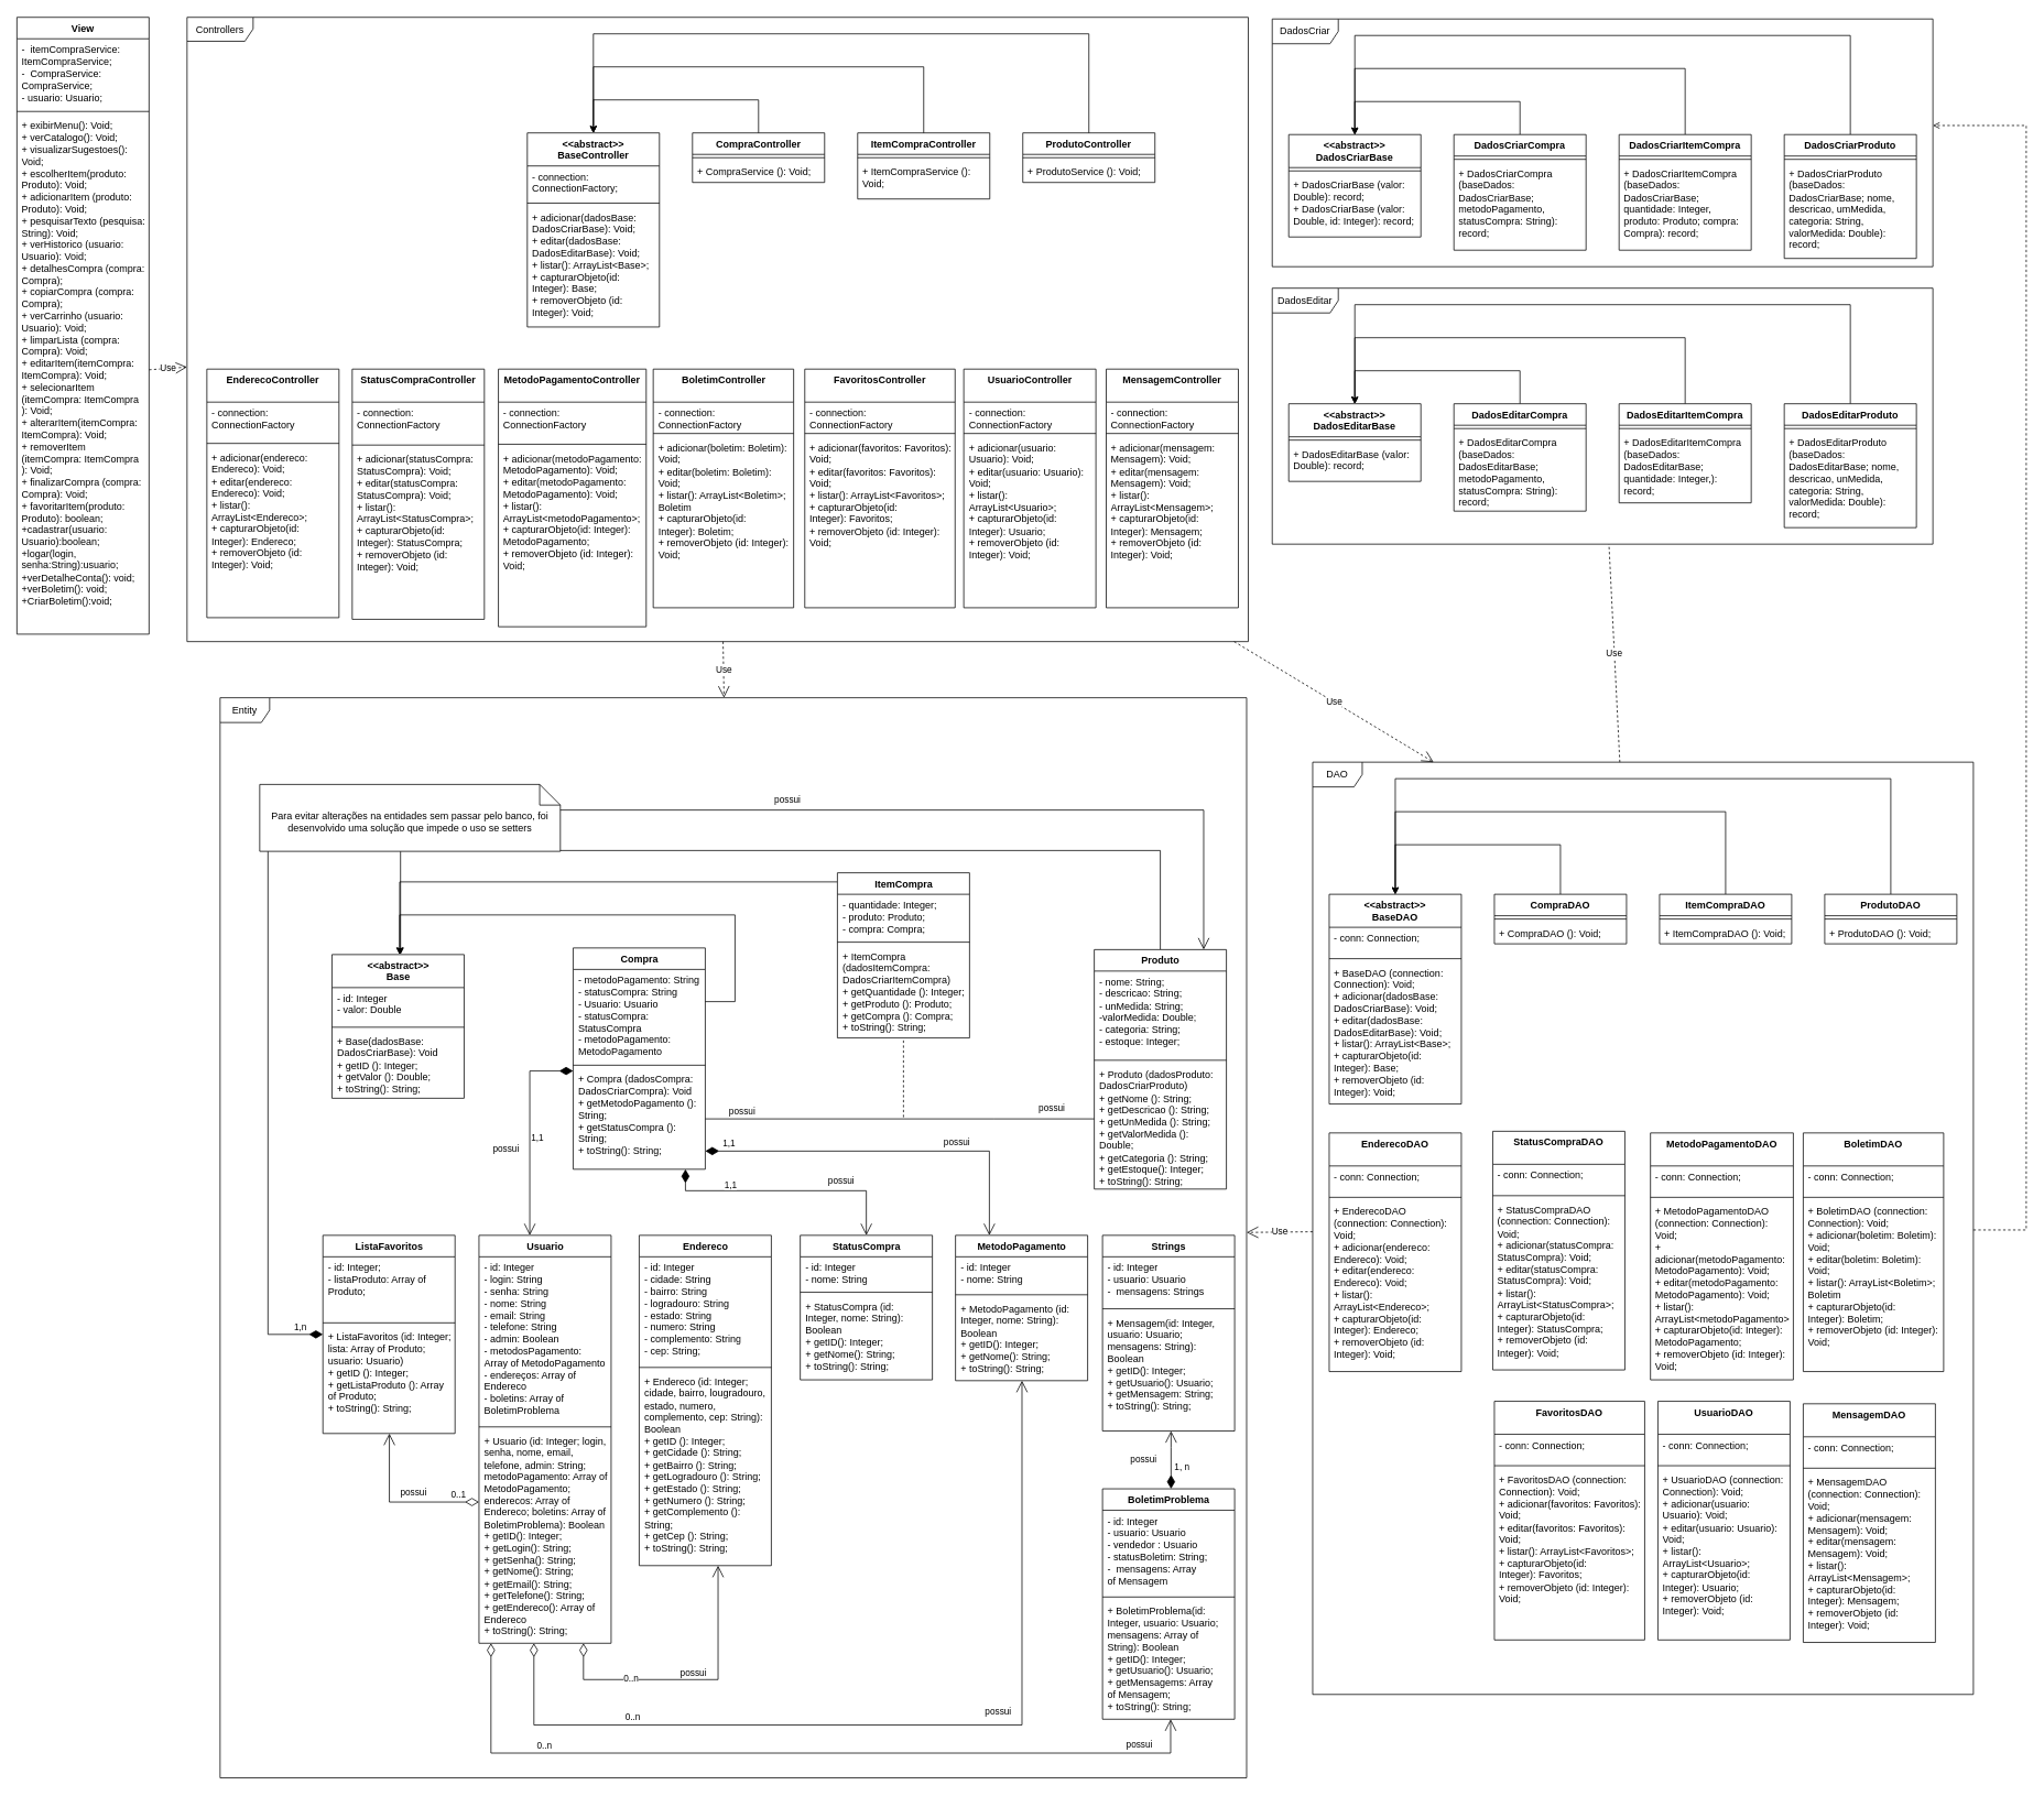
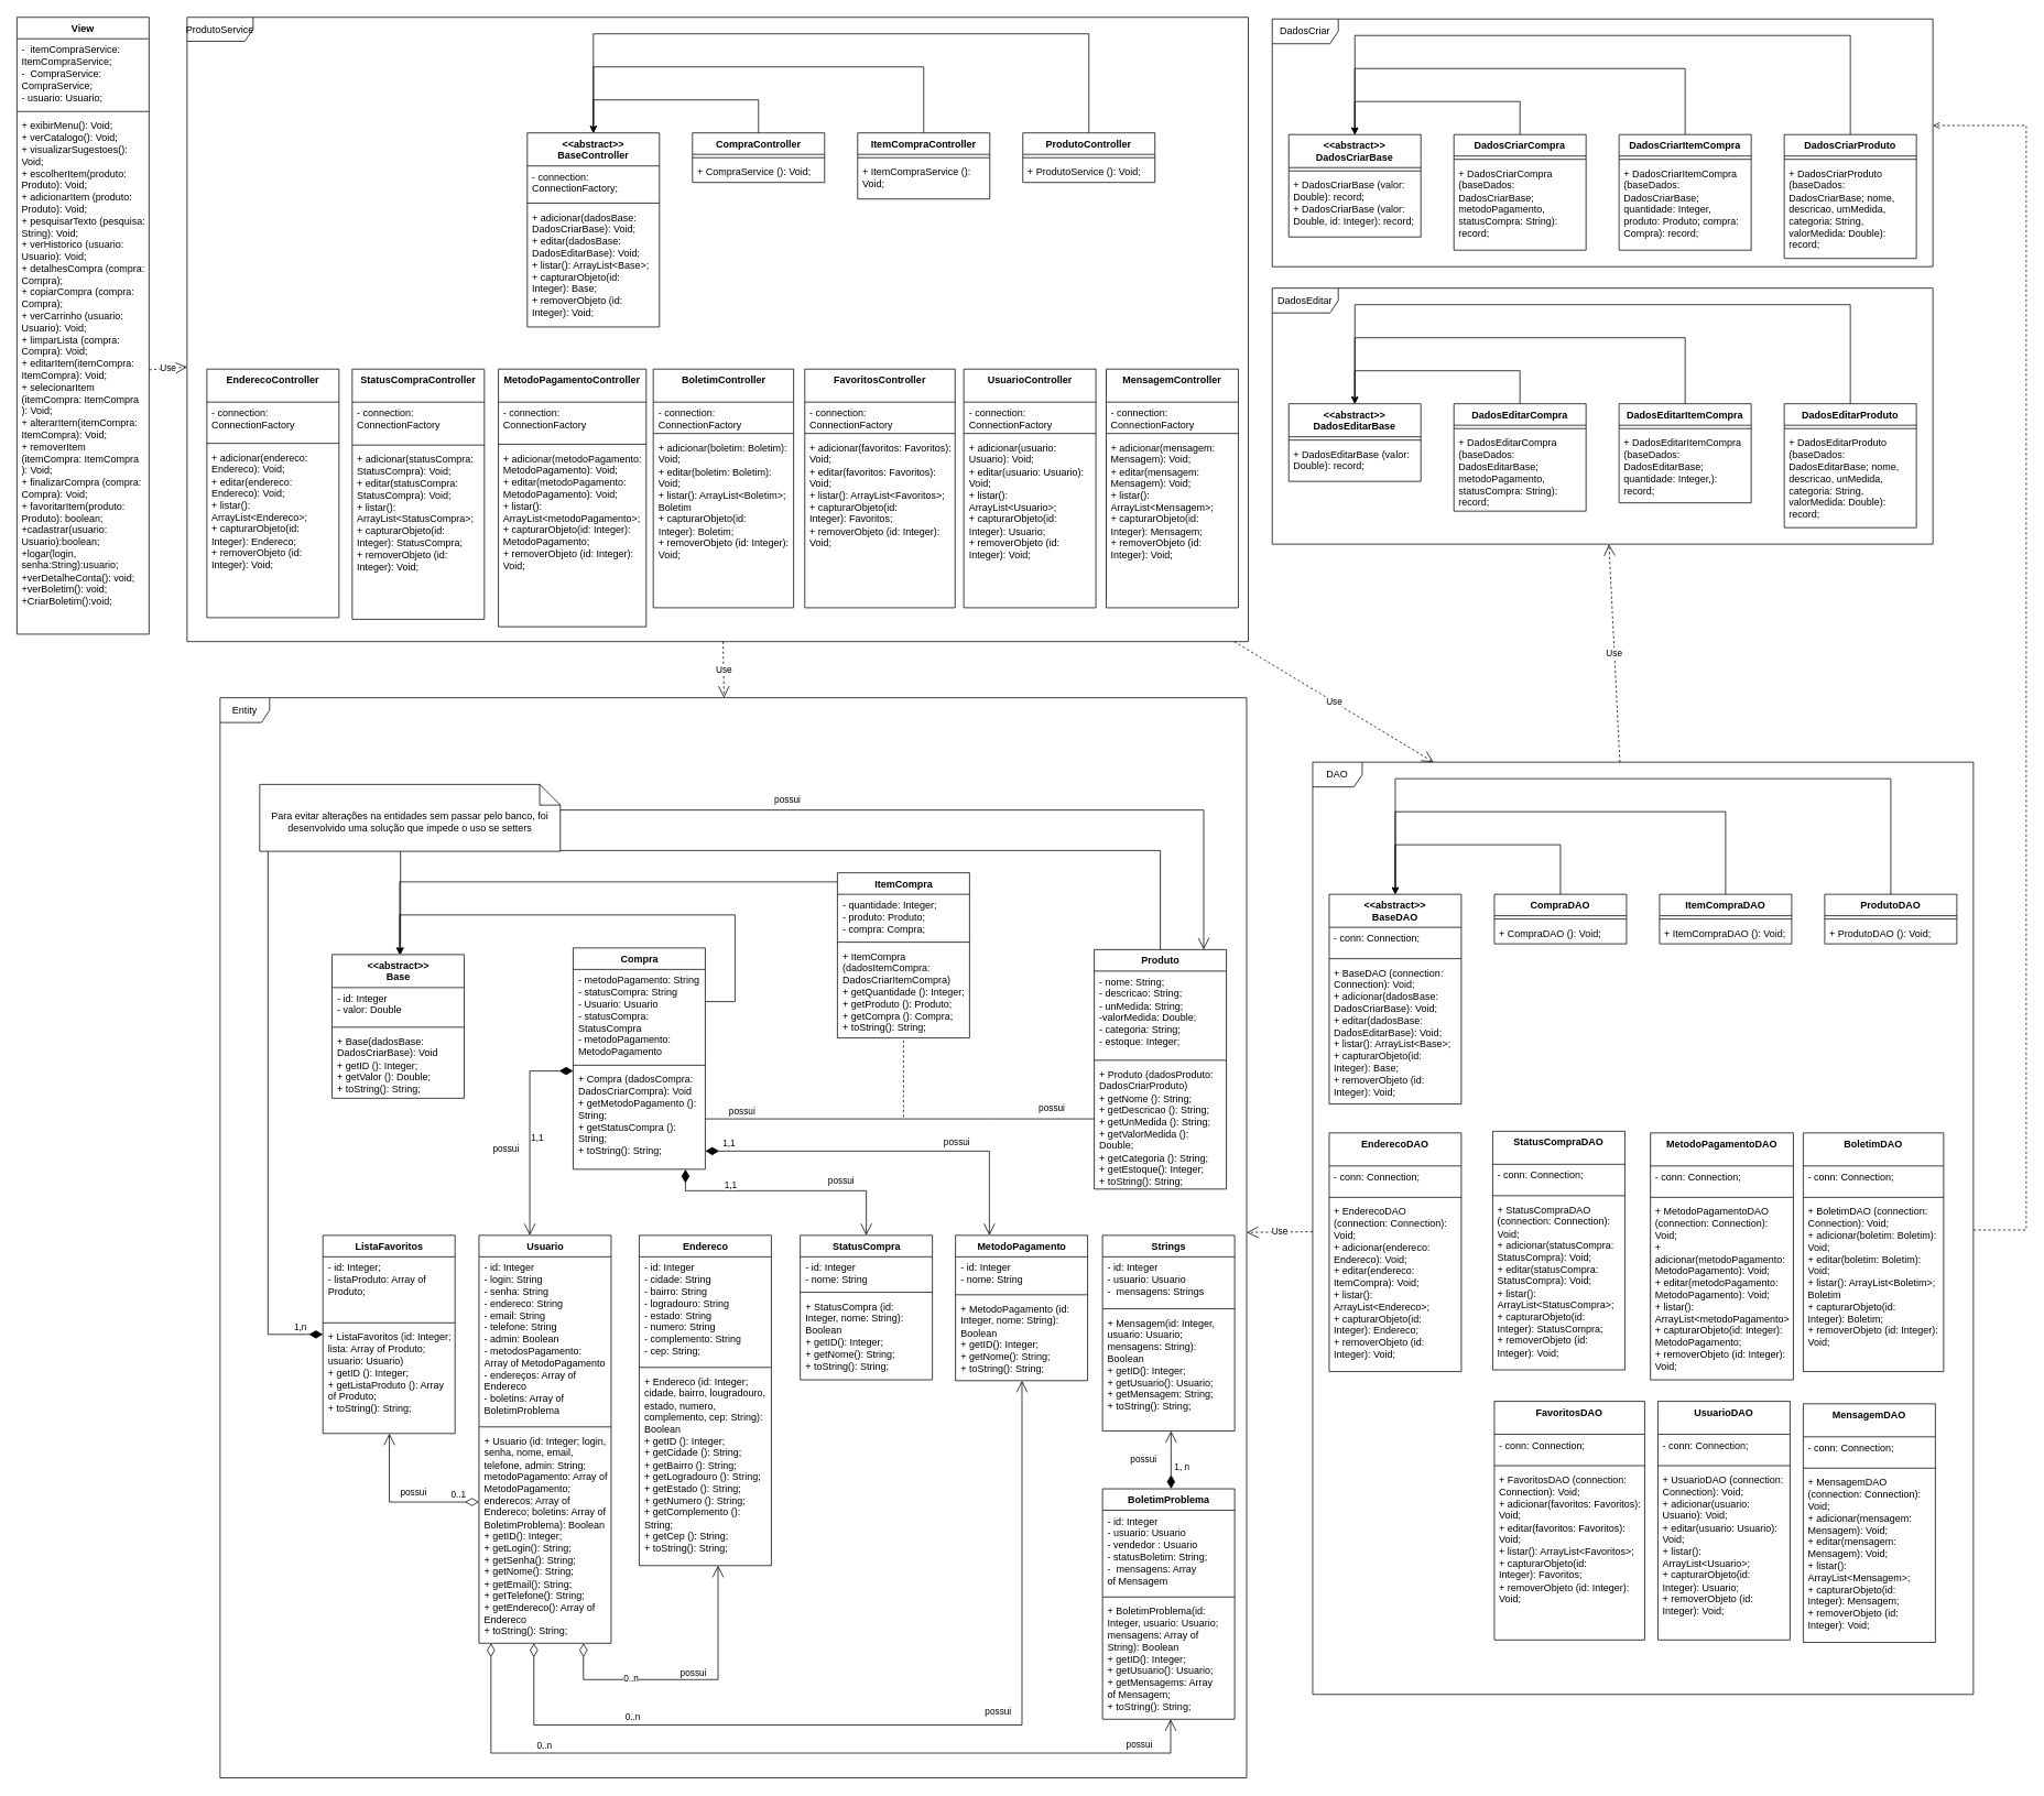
- <mxCell id="87" value="Controllers" style="shape=umlFrame;whiteSpace=wrap;html=1;pointerEvents=0;width=80;height=29;" parent="1" vertex="1"><mxGeometry x="226" y="20" width="1285" height="756" as="geometry" /></mxCell>
+ <mxCell id="87" value="ProdutoService" style="shape=umlFrame;whiteSpace=wrap;html=1;pointerEvents=0;width=80;height=29;" parent="1" vertex="1"><mxGeometry x="226" y="20" width="1285" height="756" as="geometry" /></mxCell>
- <mxCell id="93" value="Use" style="endArrow=none;endSize=12;dashed=1;html=1;rounded=0;" parent="1" source="91" target="88" edge="1"><mxGeometry width="160" relative="1" as="geometry"><mxPoint x="1776" y="1357" as="sourcePoint" /><mxPoint x="1697" y="1432" as="targetPoint" /></mxGeometry></mxCell>
+ <mxCell id="93" value="Use" style="endArrow=open;endSize=12;dashed=1;html=1;rounded=0;" parent="1" source="91" target="88" edge="1"><mxGeometry width="160" relative="1" as="geometry"><mxPoint x="1776" y="1357" as="sourcePoint" /><mxPoint x="1697" y="1432" as="targetPoint" /></mxGeometry></mxCell>
- <mxCell id="146" value="+&amp;nbsp;EnderecoDAO (connection: Connection): Void;&lt;br&gt;+ adicionar(endereco: Endereco): Void;&lt;br&gt;+ editar(endereco: Endereco): Void;&lt;br&gt;+ listar(): ArrayList&amp;lt;Endereco&amp;gt;;&lt;br&gt;+ capturarObjeto(id: Integer): Endereco;&lt;br&gt;+ removerObjeto (id: Integer): Void;" style="text;strokeColor=none;fillColor=none;align=left;verticalAlign=top;spacingLeft=4;spacingRight=4;overflow=hidden;rotatable=0;points=[[0,0.5],[1,0.5]];portConstraint=eastwest;whiteSpace=wrap;html=1;" vertex="1" parent="143"><mxGeometry y="82" width="160" height="207" as="geometry" /></mxCell>
+ <mxCell id="146" value="+&amp;nbsp;EnderecoDAO (connection: Connection): Void;&lt;br&gt;+ adicionar(endereco: Endereco): Void;&lt;br&gt;+ editar(endereco: ItemCompra): Void;&lt;br&gt;+ listar(): ArrayList&amp;lt;Endereco&amp;gt;;&lt;br&gt;+ capturarObjeto(id: Integer): Endereco;&lt;br&gt;+ removerObjeto (id: Integer): Void;" style="text;strokeColor=none;fillColor=none;align=left;verticalAlign=top;spacingLeft=4;spacingRight=4;overflow=hidden;rotatable=0;points=[[0,0.5],[1,0.5]];portConstraint=eastwest;whiteSpace=wrap;html=1;" vertex="1" parent="143"><mxGeometry y="82" width="160" height="207" as="geometry" /></mxCell>
- <mxCell id="101" value="- id: Integer&lt;br&gt;- login: String&lt;br&gt;- senha: String&lt;br&gt;- nome: String&lt;br&gt;- email: String&lt;br&gt;- telefone: String&lt;br&gt;- admin: Boolean&lt;br&gt;- metodosPagamento: &lt;br&gt;Array of MetodoPagamento&lt;br&gt;- endereços: Array of Endereco&lt;br&gt;- boletins: Array of BoletimProblema" style="text;strokeColor=none;fillColor=none;align=left;verticalAlign=top;spacingLeft=4;spacingRight=4;overflow=hidden;rotatable=0;points=[[0,0.5],[1,0.5]];portConstraint=eastwest;whiteSpace=wrap;html=1;" vertex="1" parent="100"><mxGeometry y="26" width="160" height="202" as="geometry" /></mxCell>
+ <mxCell id="101" value="- id: Integer&lt;br&gt;- login: String&lt;br&gt;- senha: String&lt;br&gt;- endereco: String&lt;br&gt;- email: String&lt;br&gt;- telefone: String&lt;br&gt;- admin: Boolean&lt;br&gt;- metodosPagamento: &lt;br&gt;Array of MetodoPagamento&lt;br&gt;- endereços: Array of Endereco&lt;br&gt;- boletins: Array of BoletimProblema" style="text;strokeColor=none;fillColor=none;align=left;verticalAlign=top;spacingLeft=4;spacingRight=4;overflow=hidden;rotatable=0;points=[[0,0.5],[1,0.5]];portConstraint=eastwest;whiteSpace=wrap;html=1;" vertex="1" parent="100"><mxGeometry y="26" width="160" height="202" as="geometry" /></mxCell>
